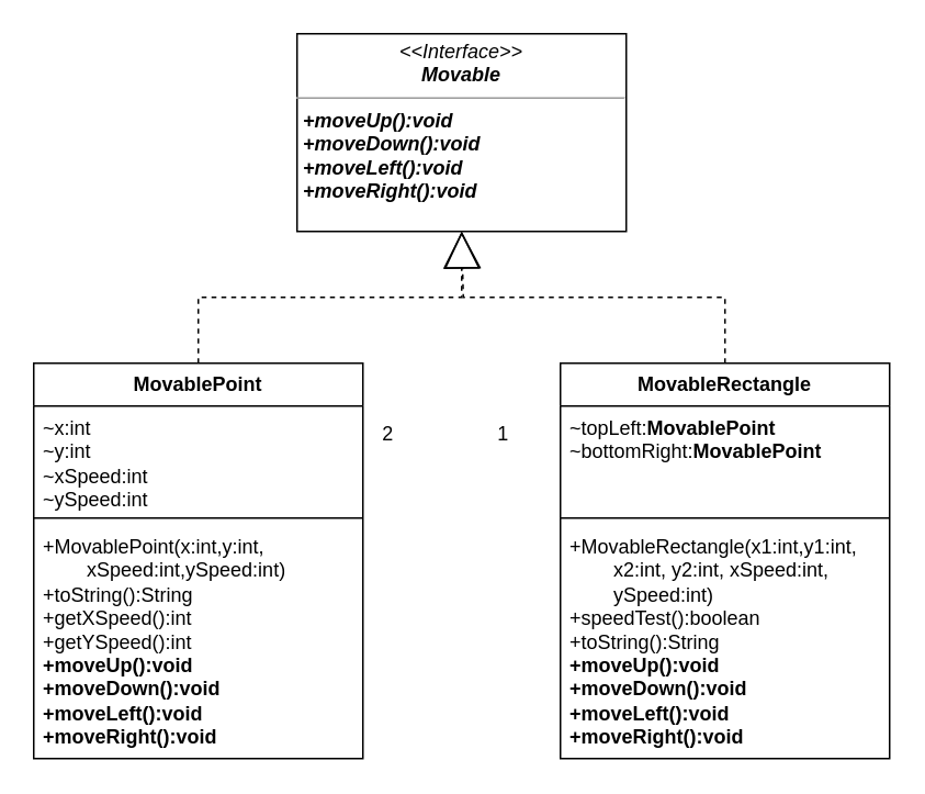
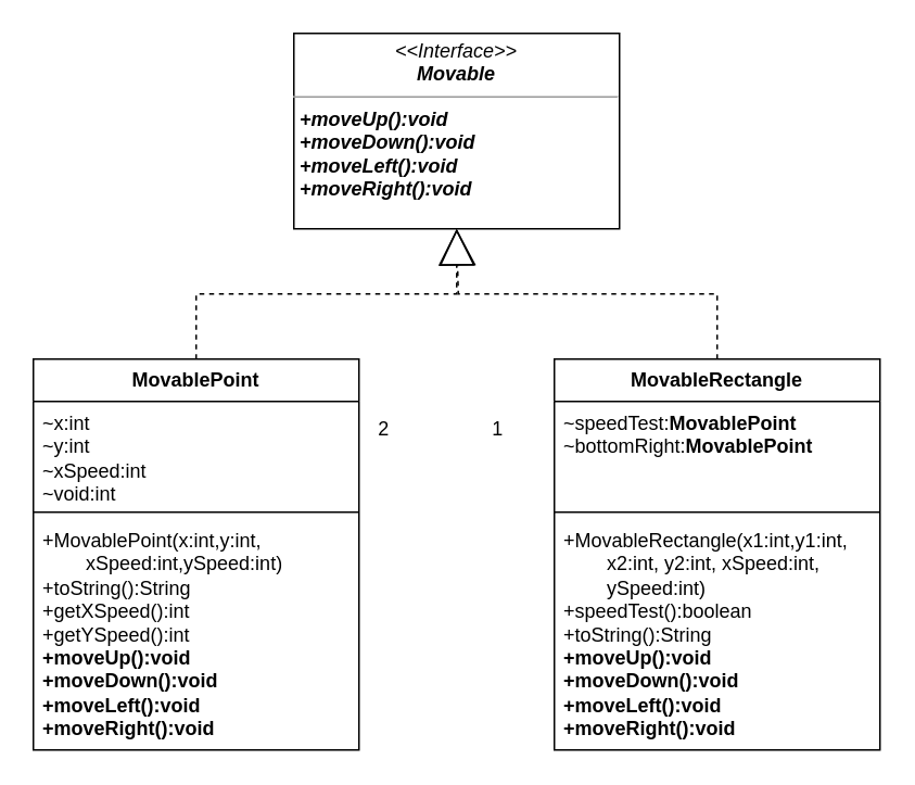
- <mxCell id="11" value="~topLeft:&lt;b&gt;MovablePoint&lt;/b&gt;&lt;br&gt;~bottomRight:&lt;b&gt;MovablePoint&lt;/b&gt;" style="text;strokeColor=none;fillColor=none;align=left;verticalAlign=top;spacingLeft=4;spacingRight=4;overflow=hidden;rotatable=0;points=[[0,0.5],[1,0.5]];portConstraint=eastwest;whiteSpace=wrap;html=1;" vertex="1" parent="10"><mxGeometry y="26" width="200" height="64" as="geometry" /></mxCell>
+ <mxCell id="11" value="~speedTest:&lt;b&gt;MovablePoint&lt;/b&gt;&lt;br&gt;~bottomRight:&lt;b&gt;MovablePoint&lt;/b&gt;" style="text;strokeColor=none;fillColor=none;align=left;verticalAlign=top;spacingLeft=4;spacingRight=4;overflow=hidden;rotatable=0;points=[[0,0.5],[1,0.5]];portConstraint=eastwest;whiteSpace=wrap;html=1;" vertex="1" parent="10"><mxGeometry y="26" width="200" height="64" as="geometry" /></mxCell>
- <mxCell id="6" value="~x:int&lt;br&gt;~y:int&lt;br&gt;~xSpeed:int&lt;br&gt;~ySpeed:int" style="text;strokeColor=none;fillColor=none;align=left;verticalAlign=top;spacingLeft=4;spacingRight=4;overflow=hidden;rotatable=0;points=[[0,0.5],[1,0.5]];portConstraint=eastwest;whiteSpace=wrap;html=1;" vertex="1" parent="5"><mxGeometry y="26" width="200" height="64" as="geometry" /></mxCell>
+ <mxCell id="6" value="~x:int&lt;br&gt;~y:int&lt;br&gt;~xSpeed:int&lt;br&gt;~void:int" style="text;strokeColor=none;fillColor=none;align=left;verticalAlign=top;spacingLeft=4;spacingRight=4;overflow=hidden;rotatable=0;points=[[0,0.5],[1,0.5]];portConstraint=eastwest;whiteSpace=wrap;html=1;" vertex="1" parent="5"><mxGeometry y="26" width="200" height="64" as="geometry" /></mxCell>
